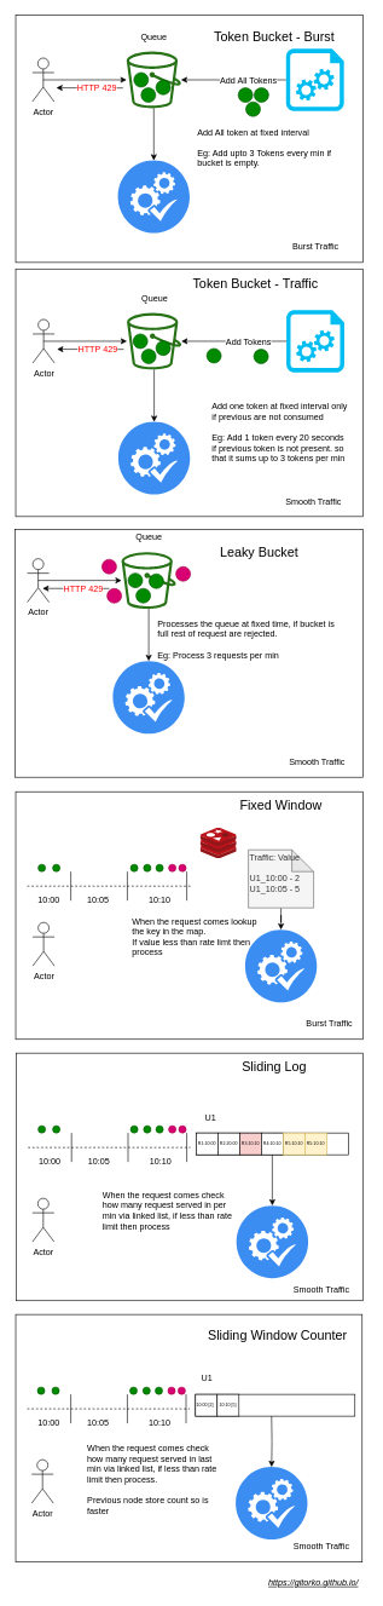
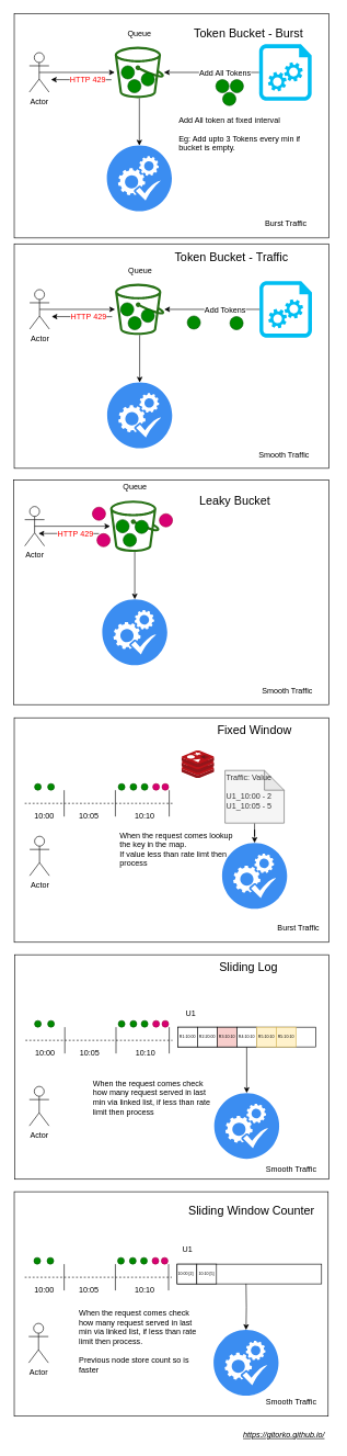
- <mxCell id="84" value="Add one token at fixed interval only if previous are not consumed&lt;br&gt;&lt;br&gt;Eg: Add 1 token every 20 seconds if previous token is not present. so that it sums up to 3 tokens per min" style="text;html=1;strokeColor=none;fillColor=none;align=left;verticalAlign=middle;whiteSpace=wrap;rounded=0;" parent="1" vertex="1"><mxGeometry x="290" y="520" width="192" height="150" as="geometry" /></mxCell>
- <mxCell id="34" value="Processes the queue at fixed time, if bucket is full rest of request are rejected.&amp;nbsp;&lt;br&gt;&lt;br&gt;Eg: Process 3 requests per min" style="text;html=1;strokeColor=none;fillColor=none;align=left;verticalAlign=middle;whiteSpace=wrap;rounded=0;" parent="1" vertex="1"><mxGeometry x="214.5" y="850" width="255.5" height="60" as="geometry" /></mxCell>
- <mxCell id="69" value="&lt;br&gt;When the request comes check how many request served in per min via linked list, if less than rate limit then process" style="text;html=1;strokeColor=none;fillColor=none;align=left;verticalAlign=middle;whiteSpace=wrap;rounded=0;" parent="1" vertex="1"><mxGeometry x="139" y="1620" width="194" height="80" as="geometry" /></mxCell>
+ <mxCell id="69" value="&lt;br&gt;When the request comes check how many request served in last min via linked list, if less than rate limit then process" style="text;html=1;strokeColor=none;fillColor=none;align=left;verticalAlign=middle;whiteSpace=wrap;rounded=0;" parent="1" vertex="1"><mxGeometry x="139" y="1620" width="194" height="80" as="geometry" /></mxCell>
